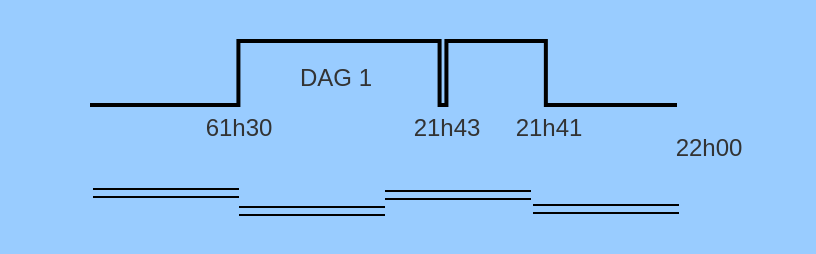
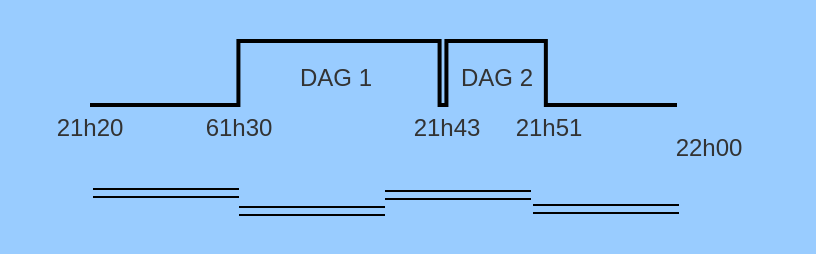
+ <mxCell id="4" value="DAG 2" style="text;whiteSpace=wrap;align=center;fillColor=none;fontColor=#333333;strokeColor=none;verticalAlign=middle;" vertex="1" parent="1"><mxGeometry x="220" y="27" width="57" height="23" as="geometry" /></mxCell>
+ <mxCell id="9" value="21h20" style="text;whiteSpace=wrap;align=center;fillColor=none;fontColor=#333333;strokeColor=none;verticalAlign=middle;" vertex="1" parent="1"><mxGeometry x="20" y="52" width="50" height="23" as="geometry" /></mxCell>
- <mxCell id="7" value="21h41" style="text;whiteSpace=wrap;align=center;fillColor=none;fontColor=#333333;strokeColor=none;verticalAlign=middle;" vertex="1" parent="1"><mxGeometry x="249" y="52" width="51" height="23" as="geometry" /></mxCell>
+ <mxCell id="7" value="21h51" style="text;whiteSpace=wrap;align=center;fillColor=none;fontColor=#333333;strokeColor=none;verticalAlign=middle;" vertex="1" parent="1"><mxGeometry x="249" y="52" width="51" height="23" as="geometry" /></mxCell>
